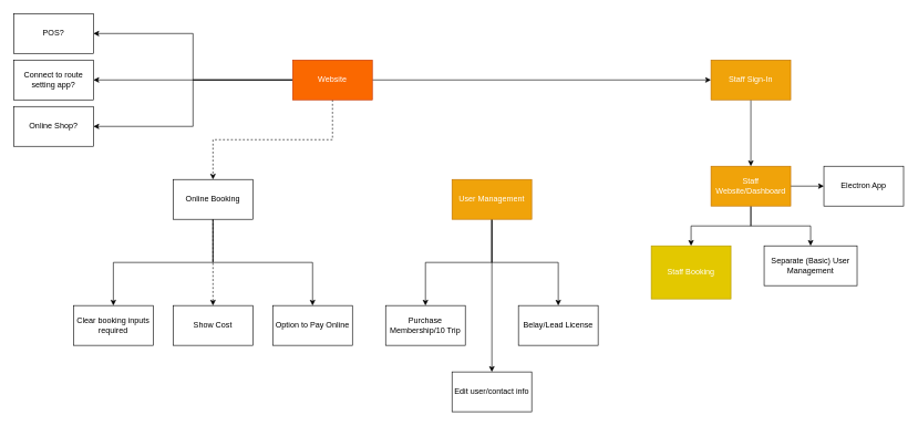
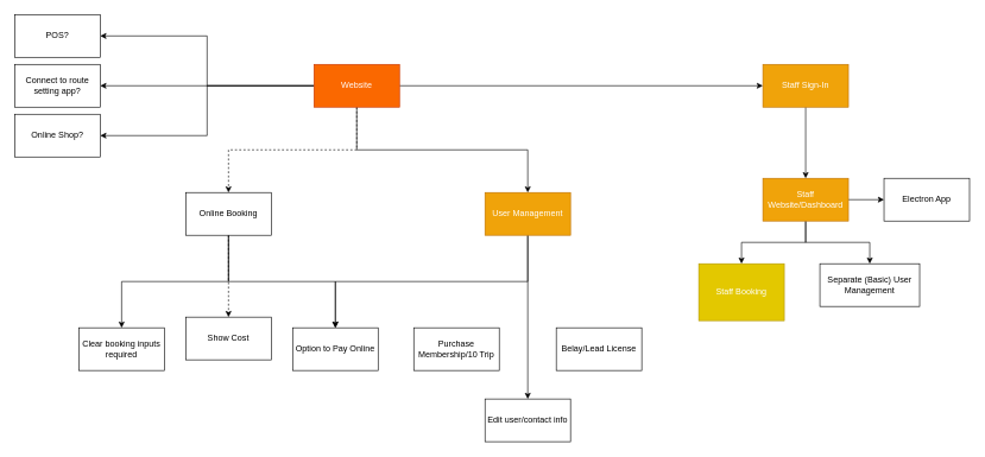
+ <mxCell id="3" style="edgeStyle=orthogonalEdgeStyle;rounded=0;orthogonalLoop=1;jettySize=auto;html=1;exitX=0.5;exitY=1;exitDx=0;exitDy=0;entryX=0.5;entryY=0;entryDx=0;entryDy=0;" parent="1" source="8" target="16" edge="1"><mxGeometry relative="1" as="geometry" /></mxCell>
- <mxCell id="15" style="edgeStyle=orthogonalEdgeStyle;rounded=0;orthogonalLoop=1;jettySize=auto;html=1;exitX=0.5;exitY=1;exitDx=0;exitDy=0;" parent="1" source="16" target="31" edge="1"><mxGeometry relative="1" as="geometry" /></mxCell>
- <mxCell id="13" style="edgeStyle=orthogonalEdgeStyle;rounded=0;orthogonalLoop=1;jettySize=auto;html=1;exitX=0.5;exitY=1;exitDx=0;exitDy=0;entryX=0.5;entryY=0;entryDx=0;entryDy=0;" parent="1" source="16" target="25" edge="1"><mxGeometry relative="1" as="geometry" /></mxCell>
+ <mxCell id="13" style="edgeStyle=orthogonalEdgeStyle;rounded=0;orthogonalLoop=1;jettySize=auto;html=1;exitX=0.5;exitY=1;exitDx=0;exitDy=0;" parent="1" source="16" target="30" edge="1"><mxGeometry relative="1" as="geometry" /></mxCell>
- <mxCell id="28" value="Show Cost" style="rounded=0;whiteSpace=wrap;html=1;" parent="1" vertex="1"><mxGeometry x="260" y="460" width="120" height="60" as="geometry" /></mxCell>
+ <mxCell id="28" value="Show Cost" style="rounded=0;whiteSpace=wrap;html=1;" parent="1" vertex="1"><mxGeometry x="260" y="445" width="120" height="60" as="geometry" /></mxCell>
